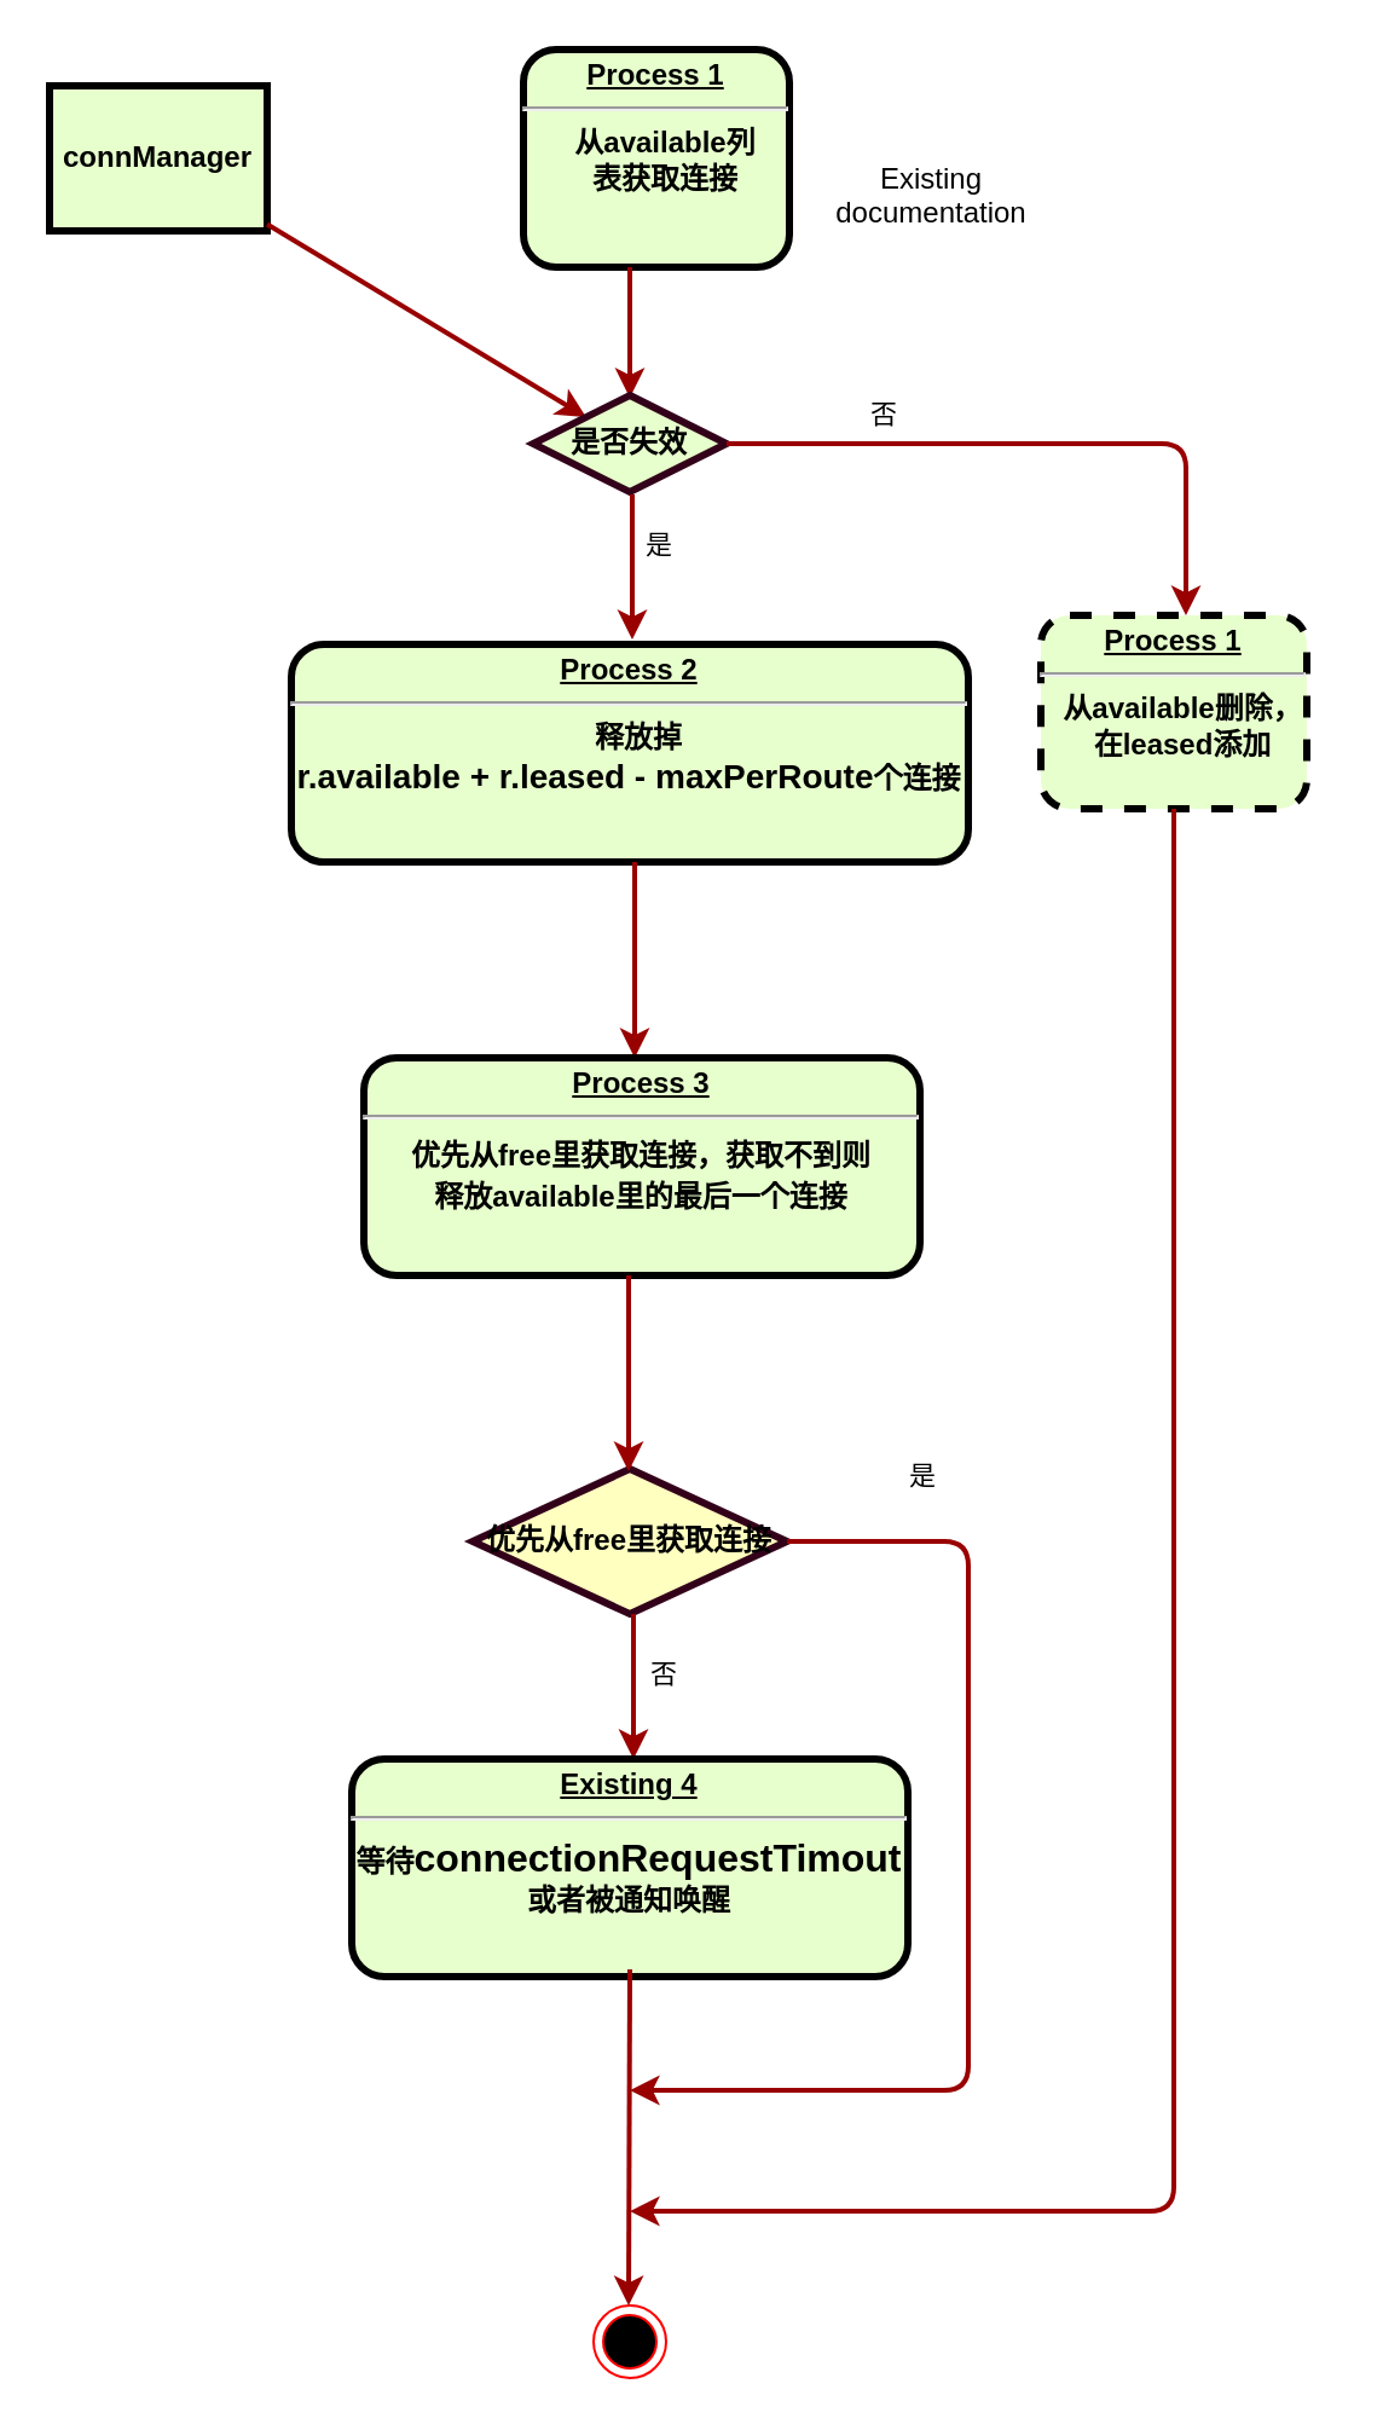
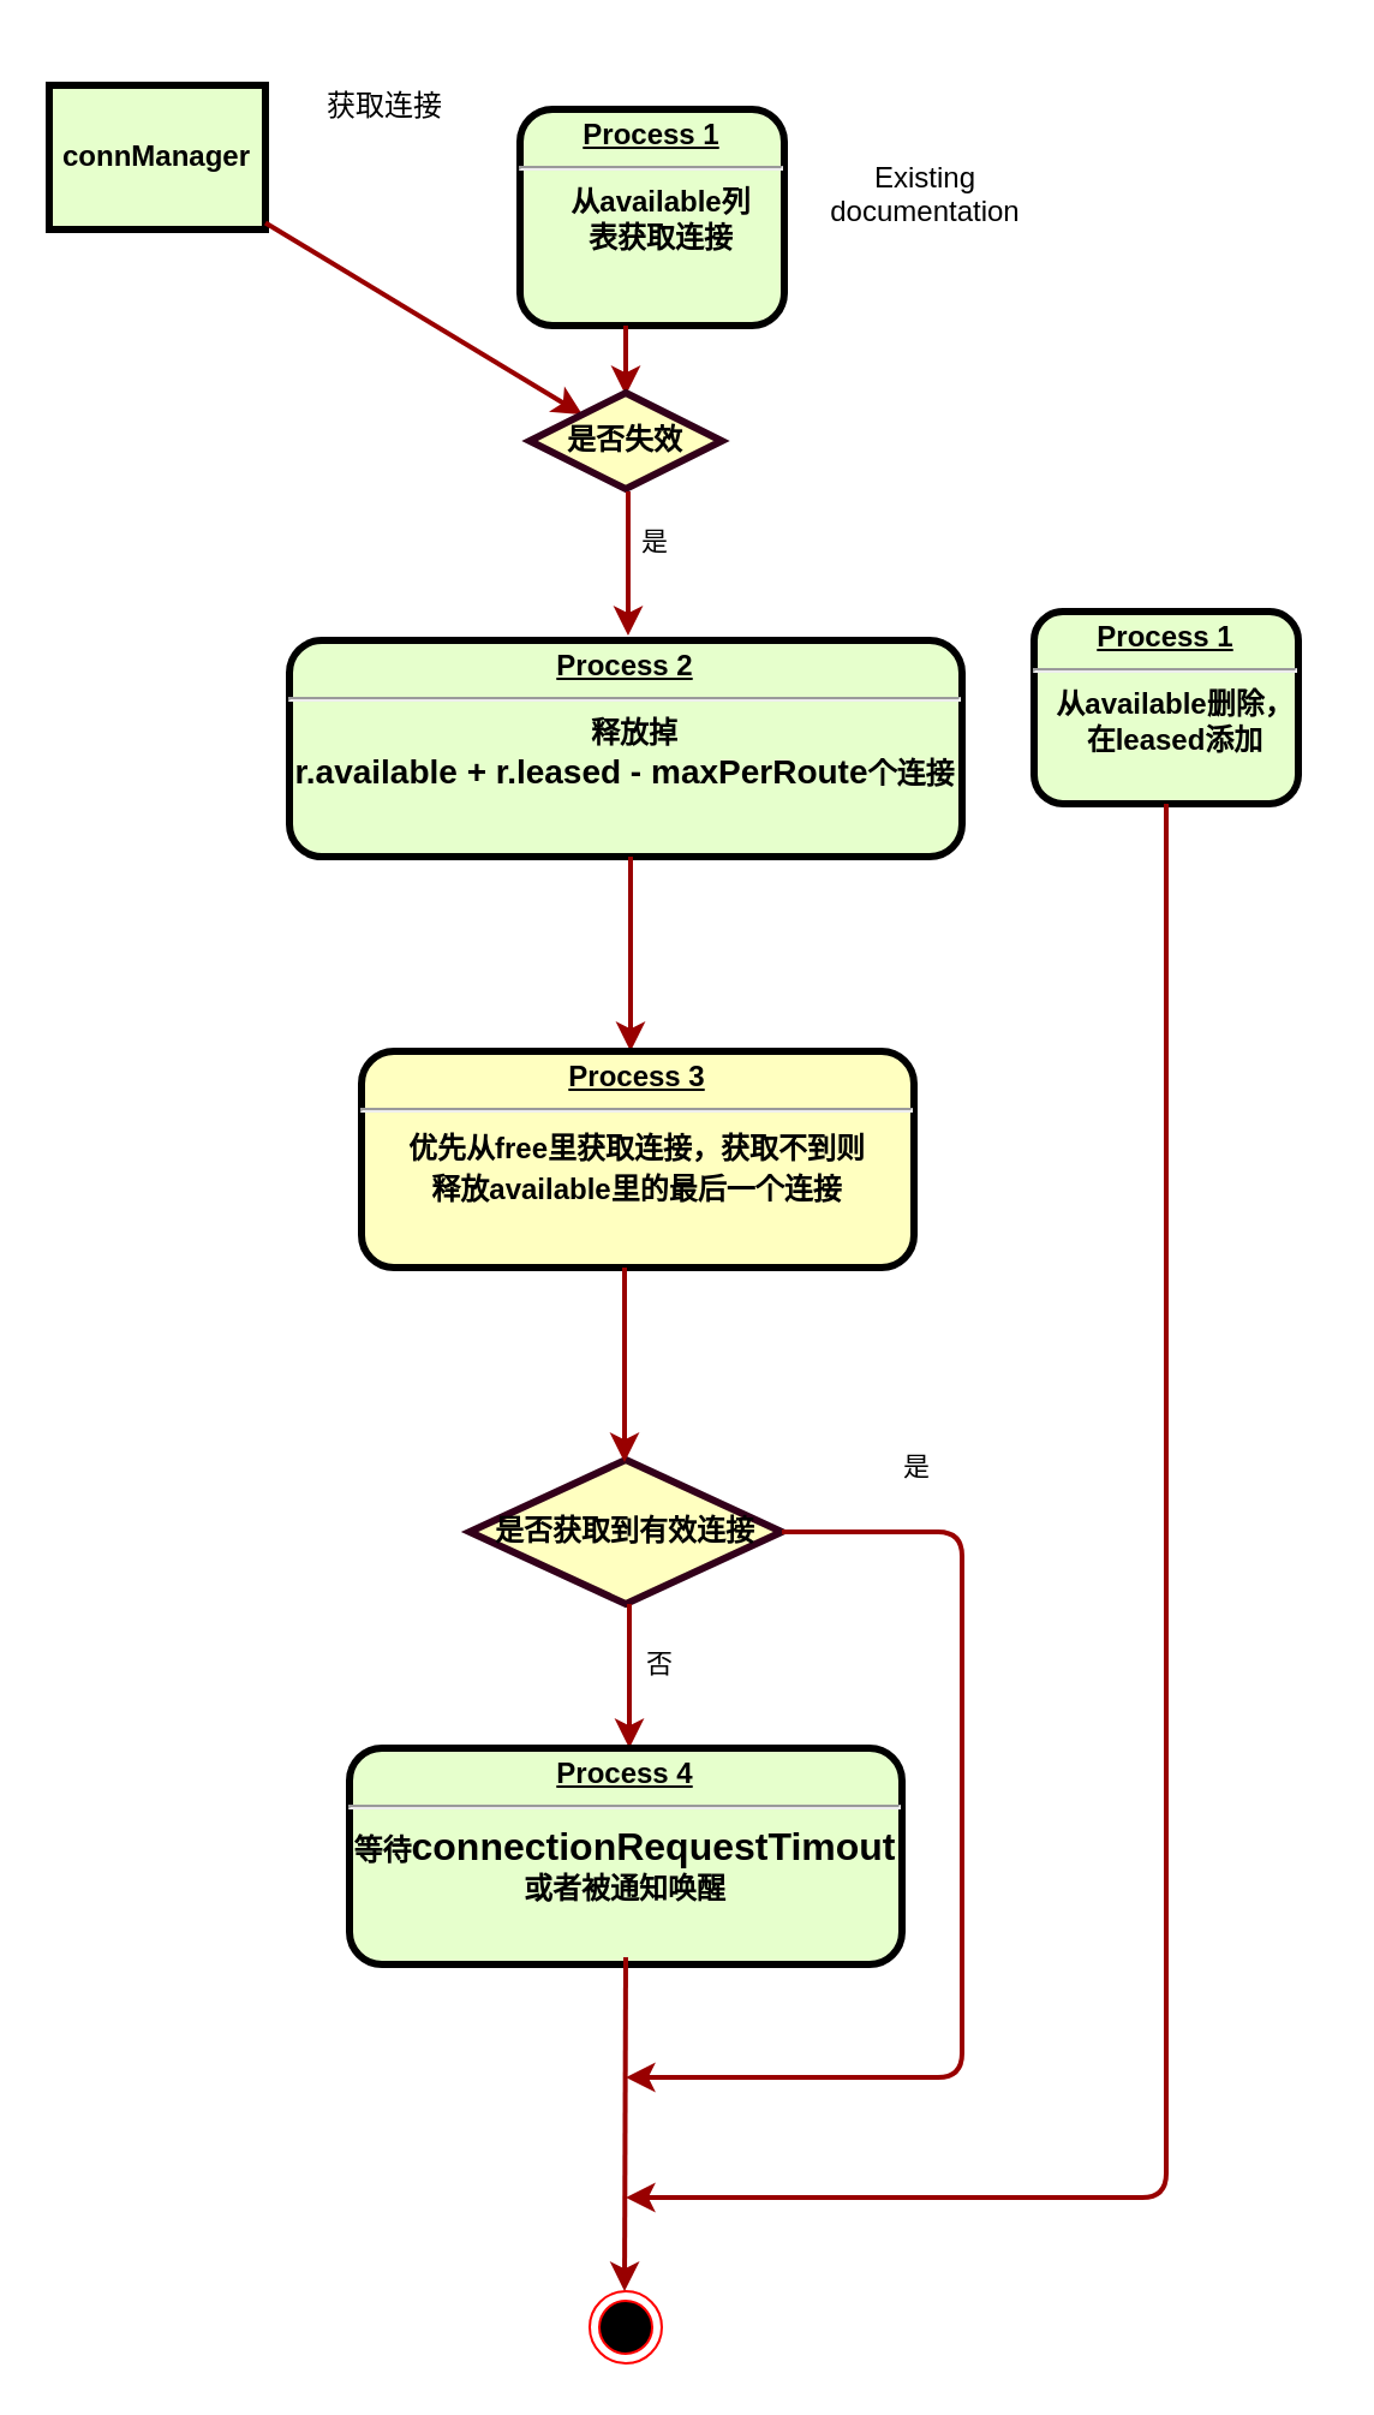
+ <mxCell id="5" value="获取连接" style="text;spacingTop=-5;align=center" parent="1" vertex="1"><mxGeometry x="145" y="35" width="30" height="20" as="geometry" /></mxCell>
- <mxCell id="2" value="&lt;p style=&quot;margin: 0px ; margin-top: 4px ; text-align: center ; text-decoration: underline&quot;&gt;&lt;strong&gt;Process 1&lt;br&gt;&lt;/strong&gt;&lt;/p&gt;&lt;hr&gt;&lt;p style=&quot;margin: 0px ; margin-left: 8px&quot;&gt;从available列&lt;/p&gt;&lt;p style=&quot;margin: 0px ; margin-left: 8px&quot;&gt;表获取连接&lt;/p&gt;" style="verticalAlign=middle;align=center;overflow=fill;fontSize=12;fontFamily=Helvetica;html=1;rounded=1;fontStyle=1;strokeWidth=3;fillColor=#E6FFCC" parent="1" vertex="1"><mxGeometry x="216" y="20" width="110" height="90" as="geometry" /></mxCell>
+ <mxCell id="2" value="&lt;p style=&quot;margin: 0px ; margin-top: 4px ; text-align: center ; text-decoration: underline&quot;&gt;&lt;strong&gt;Process 1&lt;br&gt;&lt;/strong&gt;&lt;/p&gt;&lt;hr&gt;&lt;p style=&quot;margin: 0px ; margin-left: 8px&quot;&gt;从available列&lt;/p&gt;&lt;p style=&quot;margin: 0px ; margin-left: 8px&quot;&gt;表获取连接&lt;/p&gt;" style="verticalAlign=middle;align=center;overflow=fill;fontSize=12;fontFamily=Helvetica;html=1;rounded=1;fontStyle=1;strokeWidth=3;fillColor=#E6FFCC" parent="1" vertex="1"><mxGeometry x="216" y="45" width="110" height="90" as="geometry" /></mxCell>
- <mxCell id="8" value="&lt;b&gt;是否失效&lt;/b&gt;" style="rhombus;whiteSpace=wrap;html=1;fillColor=#e6ffcc;strokeColor=#33001A;strokeWidth=3;" vertex="1" parent="1"><mxGeometry x="220" y="163" width="80" height="40" as="geometry" /></mxCell>
+ <mxCell id="8" value="&lt;b&gt;是否失效&lt;/b&gt;" style="rhombus;whiteSpace=wrap;html=1;fillColor=#ffffc0;strokeColor=#33001A;strokeWidth=3;" vertex="1" parent="1"><mxGeometry x="220" y="163" width="80" height="40" as="geometry" /></mxCell>
- <mxCell id="11" value="" style="edgeStyle=elbowEdgeStyle;elbow=horizontal;strokeColor=#990000;strokeWidth=2;exitX=1;exitY=0.5;exitDx=0;exitDy=0;" edge="1" parent="1" source="8" target="13"><mxGeometry width="100" height="100" relative="1" as="geometry"><mxPoint x="330" y="136" as="sourcePoint" /><mxPoint x="390" y="254" as="targetPoint" /><Array as="points"><mxPoint x="490" y="254" /><mxPoint x="430" y="244" /><mxPoint x="390" y="183" /></Array></mxGeometry></mxCell>
- <mxCell id="12" value="否" style="edgeLabel;html=1;align=center;verticalAlign=middle;resizable=0;points=[];" vertex="1" connectable="0" parent="11"><mxGeometry x="-0.453" relative="1" as="geometry"><mxPoint x="-7" y="-13" as="offset" /></mxGeometry></mxCell>
- <mxCell id="13" value="&lt;p style=&quot;margin: 0px ; margin-top: 4px ; text-align: center ; text-decoration: underline&quot;&gt;&lt;strong&gt;Process 1&lt;br&gt;&lt;/strong&gt;&lt;/p&gt;&lt;hr&gt;&lt;p style=&quot;margin: 0px ; margin-left: 8px&quot;&gt;从available删除，&lt;/p&gt;&lt;p style=&quot;margin: 0px ; margin-left: 8px&quot;&gt;在leased添加&lt;/p&gt;" style="verticalAlign=middle;align=center;overflow=fill;fontSize=12;fontFamily=Helvetica;html=1;rounded=1;fontStyle=1;strokeWidth=3;fillColor=#E6FFCC;dashed=1;" vertex="1" parent="1"><mxGeometry x="430" y="254" width="110" height="80" as="geometry" /></mxCell>
+ <mxCell id="13" value="&lt;p style=&quot;margin: 0px ; margin-top: 4px ; text-align: center ; text-decoration: underline&quot;&gt;&lt;strong&gt;Process 1&lt;br&gt;&lt;/strong&gt;&lt;/p&gt;&lt;hr&gt;&lt;p style=&quot;margin: 0px ; margin-left: 8px&quot;&gt;从available删除，&lt;/p&gt;&lt;p style=&quot;margin: 0px ; margin-left: 8px&quot;&gt;在leased添加&lt;/p&gt;" style="verticalAlign=middle;align=center;overflow=fill;fontSize=12;fontFamily=Helvetica;html=1;rounded=1;fontStyle=1;strokeWidth=3;fillColor=#E6FFCC" vertex="1" parent="1"><mxGeometry x="430" y="254" width="110" height="80" as="geometry" /></mxCell>
- <mxCell id="16" value="&lt;p style=&quot;margin: 0px ; margin-top: 4px ; text-align: center ; text-decoration: underline&quot;&gt;&lt;strong&gt;Process 3&lt;br&gt;&lt;/strong&gt;&lt;/p&gt;&lt;hr&gt;&lt;p style=&quot;margin: 0px ; margin-left: 8px&quot;&gt;&lt;/p&gt;&lt;span lang=&quot;EN-US&quot; style=&quot;font-size: 10.5pt ; font-family: &amp;#34;calibri&amp;#34; , sans-serif&quot;&gt;&lt;span style=&quot;font-family: &amp;#34;helvetica&amp;#34; ; font-size: 12px&quot;&gt;优先从free里获取连接，获取不到则&lt;br&gt;释放available里的最后一个连接&lt;/span&gt;&lt;br&gt;&lt;/span&gt;" style="verticalAlign=middle;align=center;overflow=fill;fontSize=12;fontFamily=Helvetica;html=1;rounded=1;fontStyle=1;strokeWidth=3;fillColor=#E6FFCC" vertex="1" parent="1"><mxGeometry x="150" y="437" width="230" height="90" as="geometry" /></mxCell>
+ <mxCell id="16" value="&lt;p style=&quot;margin: 0px ; margin-top: 4px ; text-align: center ; text-decoration: underline&quot;&gt;&lt;strong&gt;Process 3&lt;br&gt;&lt;/strong&gt;&lt;/p&gt;&lt;hr&gt;&lt;p style=&quot;margin: 0px ; margin-left: 8px&quot;&gt;&lt;/p&gt;&lt;span lang=&quot;EN-US&quot; style=&quot;font-size: 10.5pt ; font-family: &amp;#34;calibri&amp;#34; , sans-serif&quot;&gt;&lt;span style=&quot;font-family: &amp;#34;helvetica&amp;#34; ; font-size: 12px&quot;&gt;优先从free里获取连接，获取不到则&lt;br&gt;释放available里的最后一个连接&lt;/span&gt;&lt;br&gt;&lt;/span&gt;" style="verticalAlign=middle;align=center;overflow=fill;fontSize=12;fontFamily=Helvetica;html=1;rounded=1;fontStyle=1;strokeWidth=3;fillColor=#ffffc0;" vertex="1" parent="1"><mxGeometry x="150" y="437" width="230" height="90" as="geometry" /></mxCell>
- <mxCell id="17" value="&lt;b&gt;优先从free里获取连接&lt;/b&gt;" style="rhombus;whiteSpace=wrap;html=1;fillColor=#ffffc0;strokeColor=#33001A;strokeWidth=3;" vertex="1" parent="1"><mxGeometry x="195" y="607" width="130" height="60" as="geometry" /></mxCell>
+ <mxCell id="17" value="&lt;b&gt;是否获取到有效连接&lt;/b&gt;" style="rhombus;whiteSpace=wrap;html=1;fillColor=#ffffc0;strokeColor=#33001A;strokeWidth=3;" vertex="1" parent="1"><mxGeometry x="195" y="607" width="130" height="60" as="geometry" /></mxCell>
- <mxCell id="23" value="&lt;p style=&quot;margin: 0px ; margin-top: 4px ; text-align: center ; text-decoration: underline&quot;&gt;&lt;strong&gt;Existing 4&lt;br&gt;&lt;/strong&gt;&lt;/p&gt;&lt;hr&gt;&lt;p style=&quot;margin: 0px ; margin-left: 8px&quot;&gt;&lt;/p&gt;&lt;span lang=&quot;EN-US&quot;&gt;&lt;font face=&quot;helvetica&quot;&gt;等待&lt;/font&gt;&lt;span lang=&quot;EN-US&quot; style=&quot;font-size: 12.0pt&quot;&gt;connectionRequestTimout&lt;br&gt;&lt;/span&gt;&lt;span style=&quot;font-family: &amp;#34;helvetica&amp;#34;&quot;&gt;或者被通知唤醒&lt;/span&gt;&lt;br&gt;&lt;/span&gt;" style="verticalAlign=middle;align=center;overflow=fill;fontSize=12;fontFamily=Helvetica;html=1;rounded=1;fontStyle=1;strokeWidth=3;fillColor=#E6FFCC" vertex="1" parent="1"><mxGeometry x="145" y="727" width="230" height="90" as="geometry" /></mxCell>
+ <mxCell id="23" value="&lt;p style=&quot;margin: 0px ; margin-top: 4px ; text-align: center ; text-decoration: underline&quot;&gt;&lt;strong&gt;Process 4&lt;br&gt;&lt;/strong&gt;&lt;/p&gt;&lt;hr&gt;&lt;p style=&quot;margin: 0px ; margin-left: 8px&quot;&gt;&lt;/p&gt;&lt;span lang=&quot;EN-US&quot;&gt;&lt;font face=&quot;helvetica&quot;&gt;等待&lt;/font&gt;&lt;span lang=&quot;EN-US&quot; style=&quot;font-size: 12.0pt&quot;&gt;connectionRequestTimout&lt;br&gt;&lt;/span&gt;&lt;span style=&quot;font-family: &amp;#34;helvetica&amp;#34;&quot;&gt;或者被通知唤醒&lt;/span&gt;&lt;br&gt;&lt;/span&gt;" style="verticalAlign=middle;align=center;overflow=fill;fontSize=12;fontFamily=Helvetica;html=1;rounded=1;fontStyle=1;strokeWidth=3;fillColor=#E6FFCC" vertex="1" parent="1"><mxGeometry x="145" y="727" width="230" height="90" as="geometry" /></mxCell>
